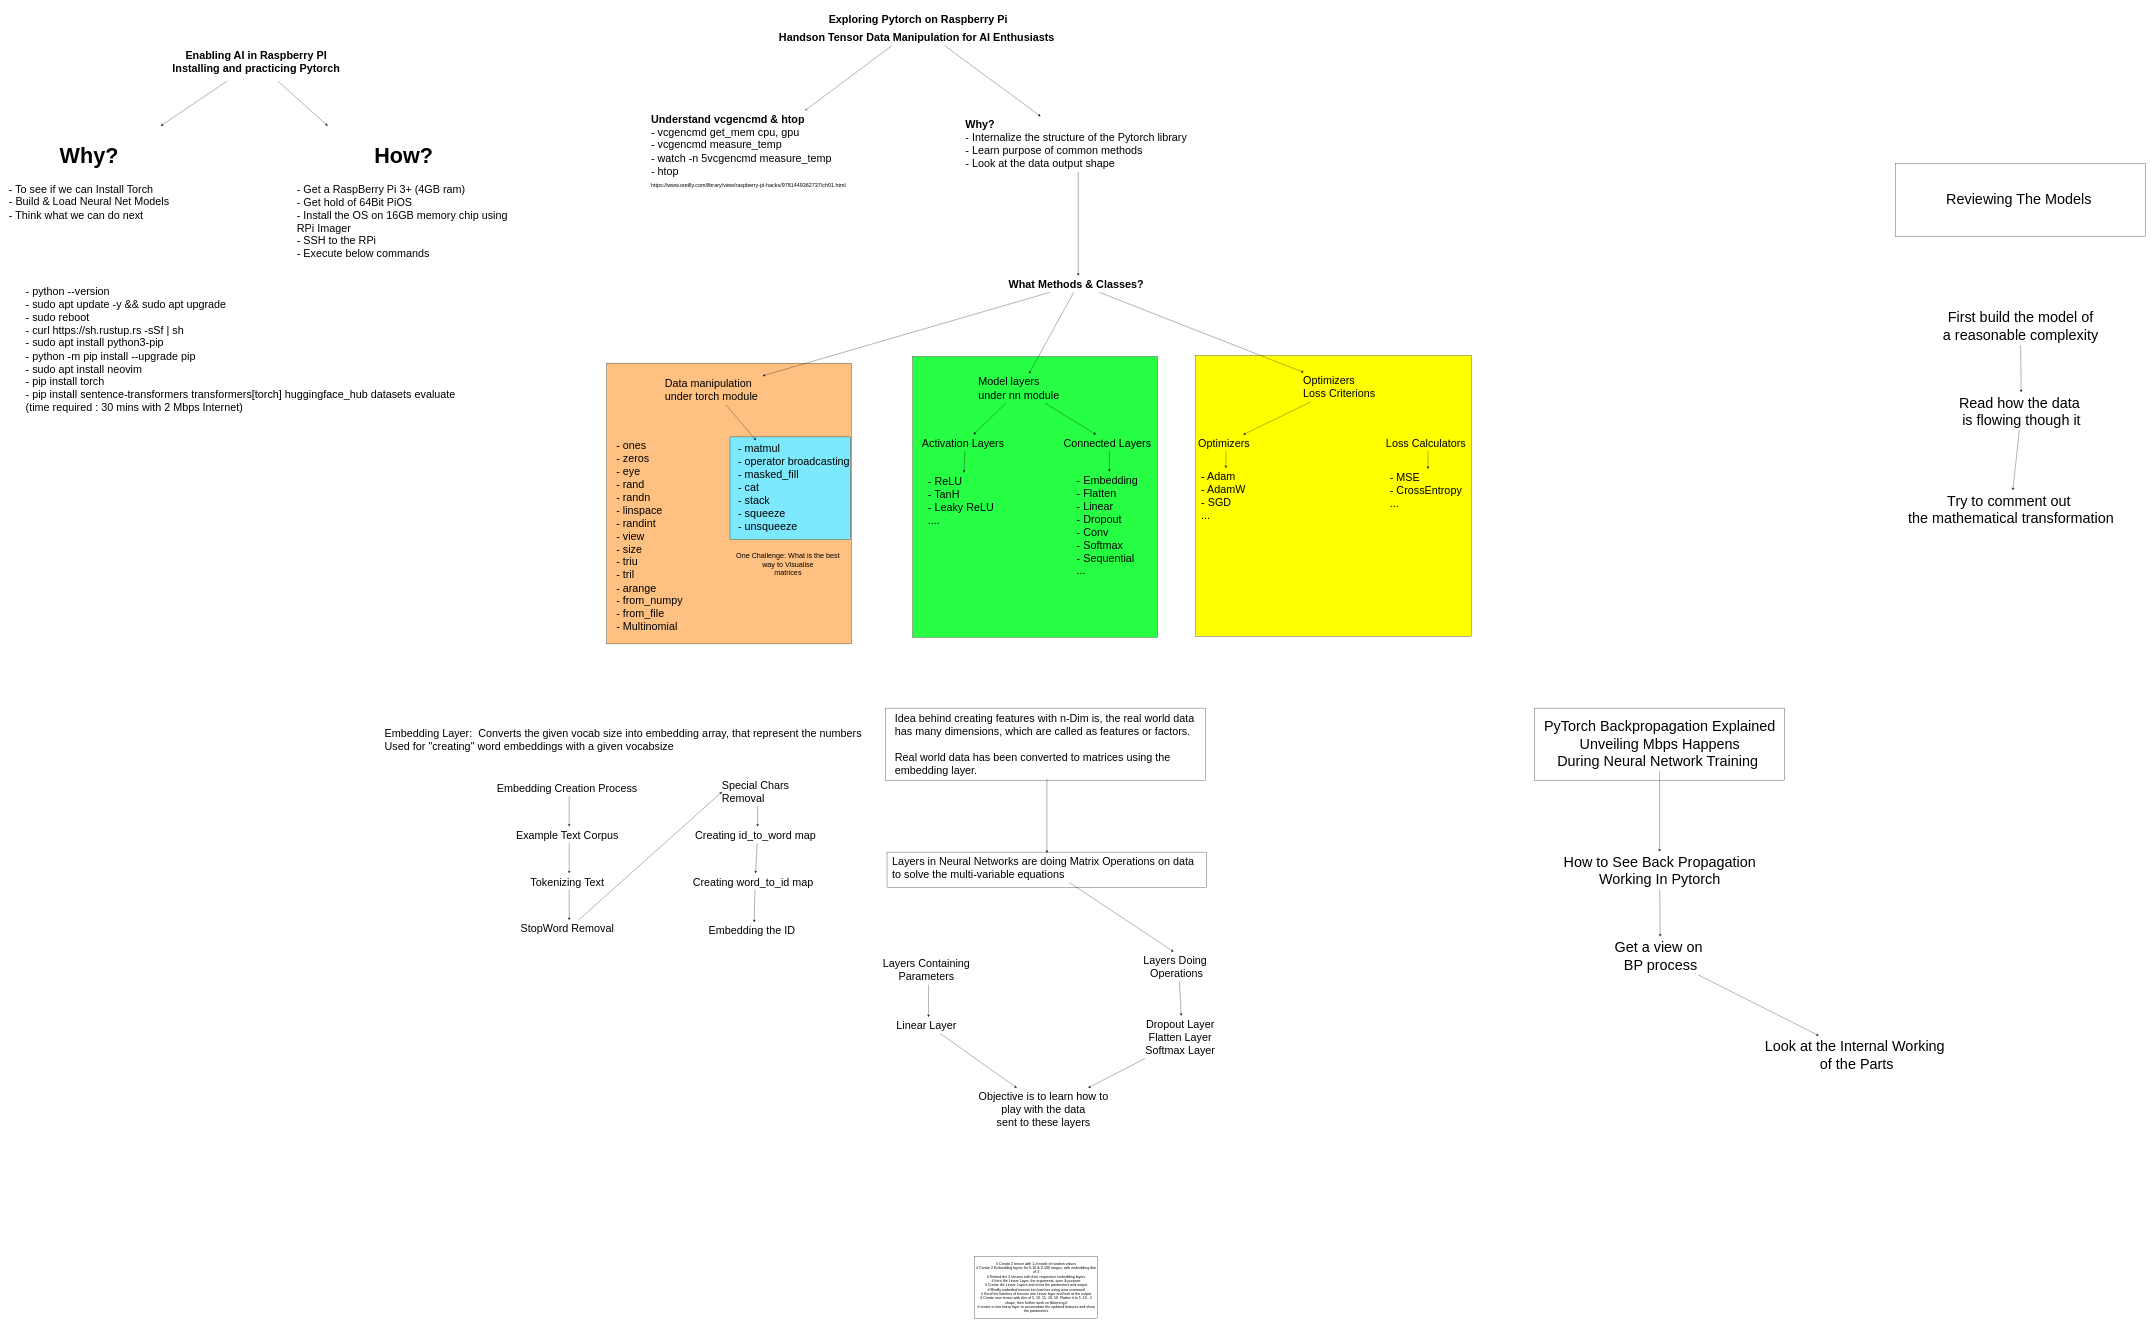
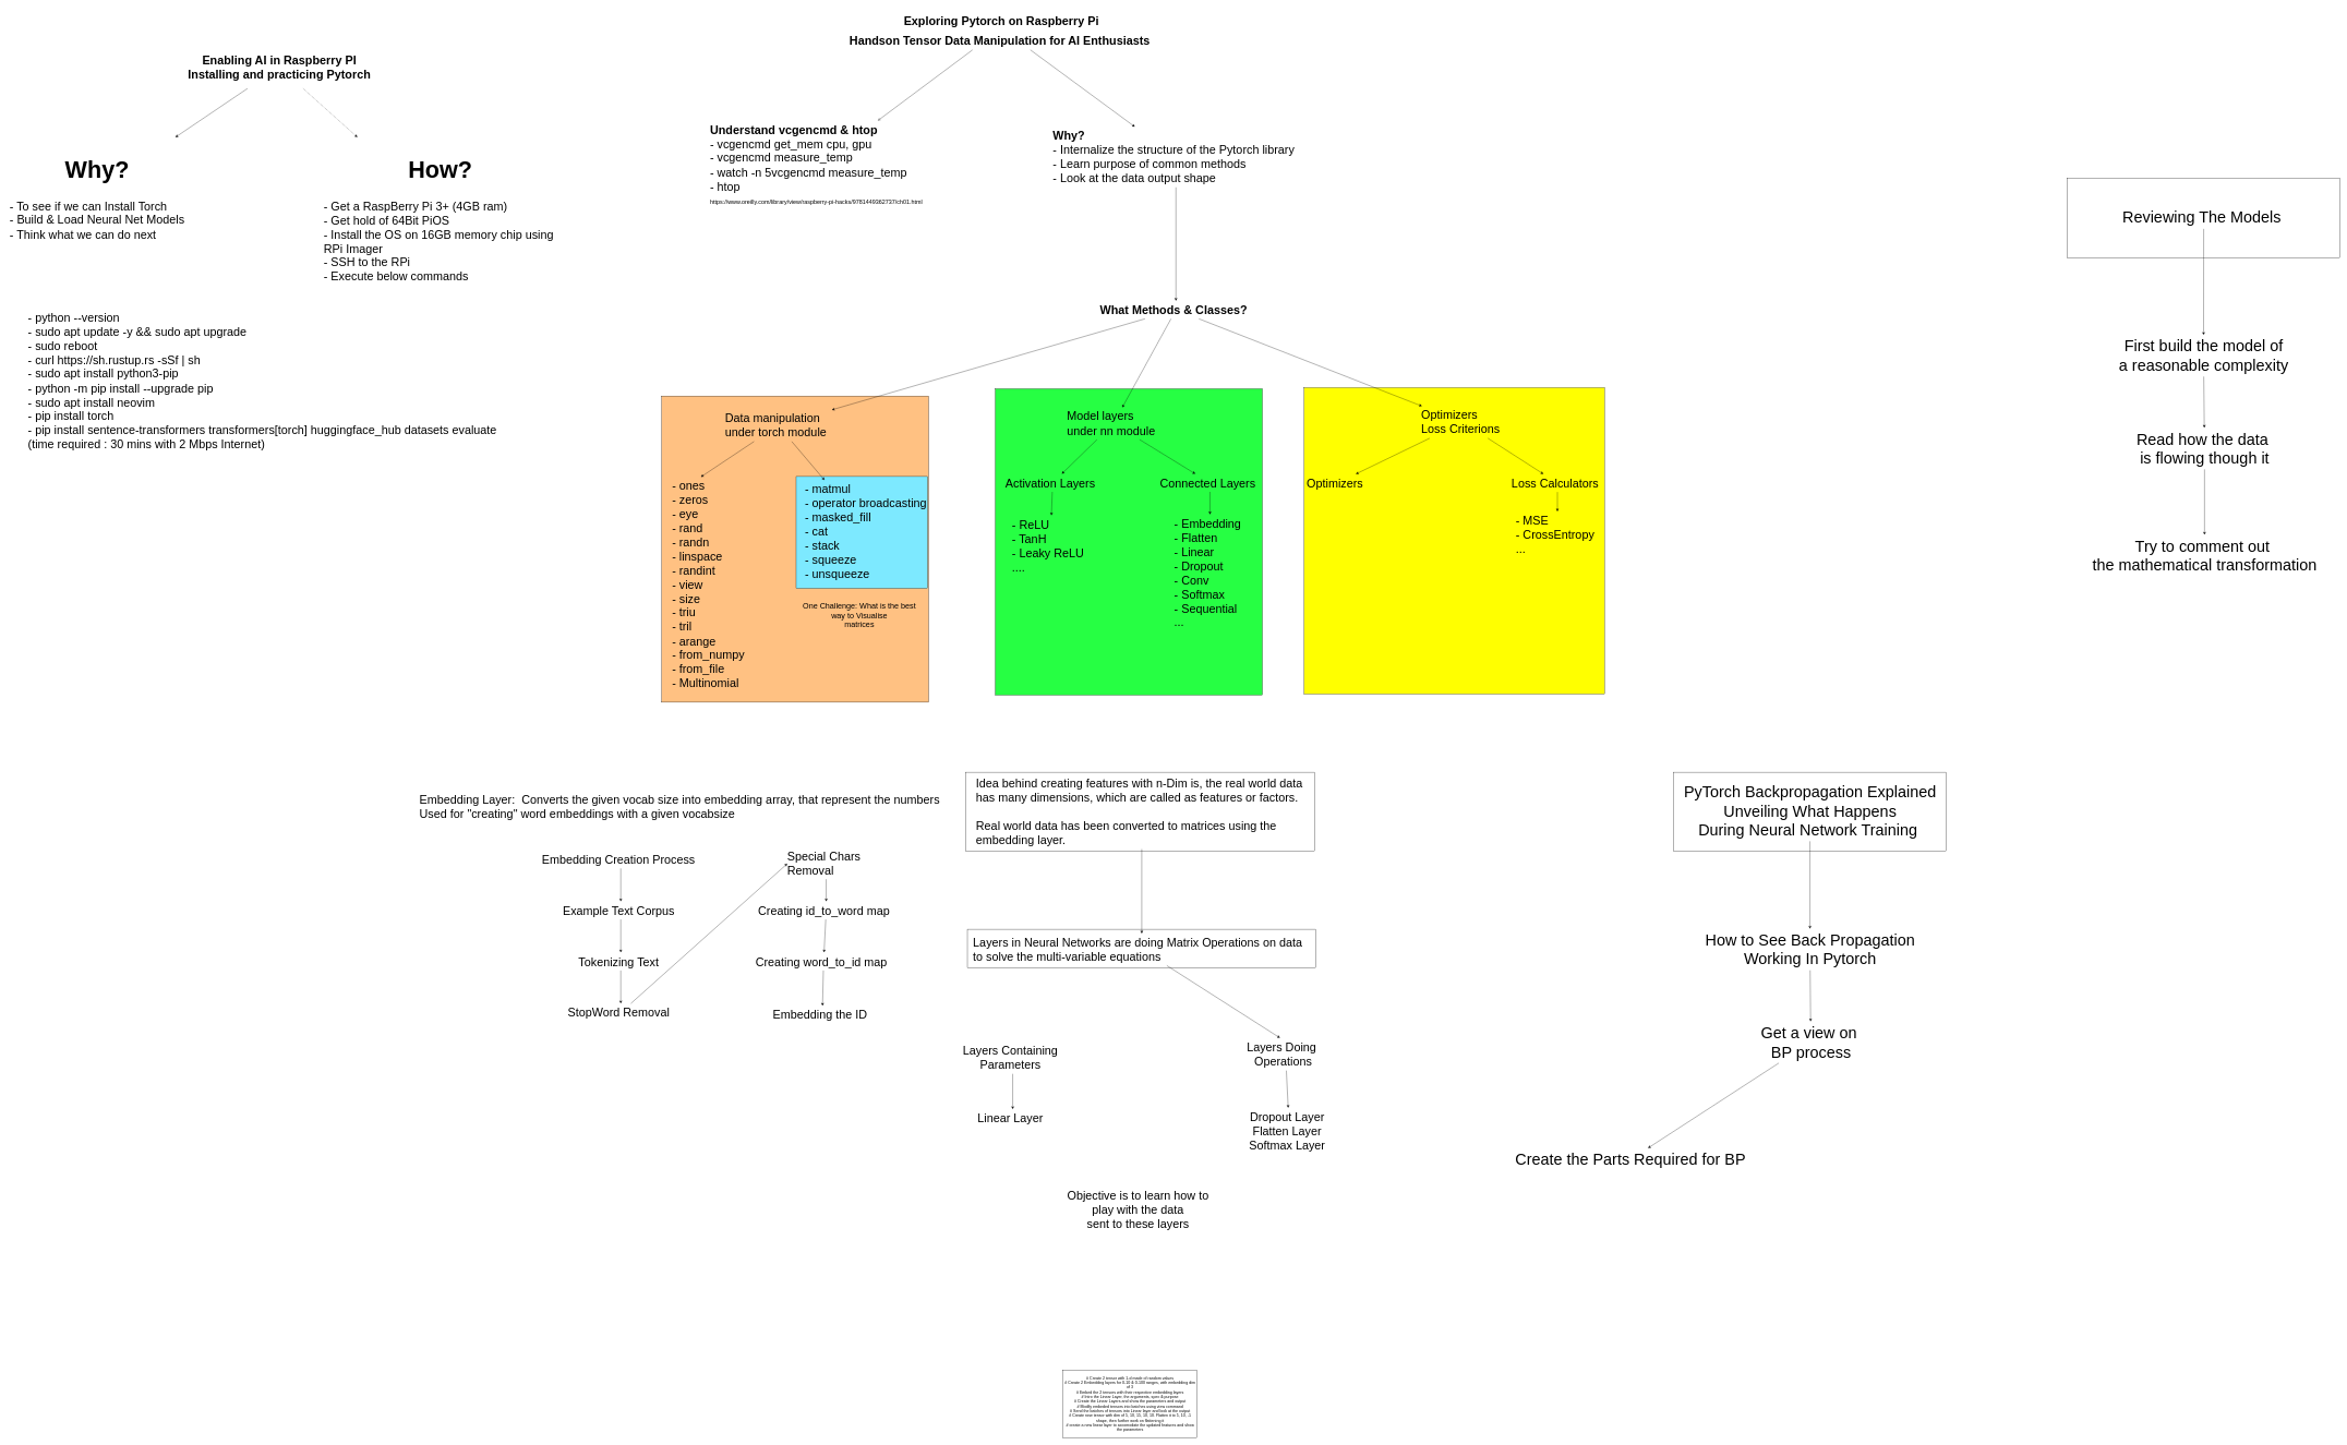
- <mxCell id="11" style="edgeStyle=none;html=1;fontSize=36;" parent="1" source="12" target="14" edge="1"><mxGeometry relative="1" as="geometry" /></mxCell>
+ <mxCell id="11" style="edgeStyle=none;html=1;fontSize=36;dashed=1;" parent="1" source="12" target="14" edge="1"><mxGeometry relative="1" as="geometry" /></mxCell>
+ <mxCell id="89" style="edgeStyle=none;html=1;fontSize=48;" edge="1" source="90" target="93" parent="1"><mxGeometry relative="1" as="geometry" /></mxCell>
+ <mxCell id="30" style="edgeStyle=none;html=1;fontSize=18;" parent="1" source="31" target="45" edge="1"><mxGeometry relative="1" as="geometry" /></mxCell>
+ <mxCell id="26" style="edgeStyle=none;html=1;entryX=0.375;entryY=0.002;entryDx=0;entryDy=0;entryPerimeter=0;fontSize=18;" parent="1" source="28" target="35" edge="1"><mxGeometry relative="1" as="geometry" /></mxCell>
- <mxCell id="42" style="edgeStyle=none;html=1;fontSize=18;" parent="1" source="43" target="46" edge="1"><mxGeometry relative="1" as="geometry" /></mxCell>
- <mxCell id="46" value="- Adam&lt;br&gt;- AdamW&lt;br&gt;- SGD&lt;br&gt;..." style="text;html=1;align=left;verticalAlign=middle;resizable=0;points=[];autosize=1;strokeColor=none;fillColor=none;fontSize=36;" parent="1" vertex="1"><mxGeometry x="4002" y="1559" width="166" height="185" as="geometry" /></mxCell>
- <mxCell id="94" value="Try to comment out&amp;nbsp;&lt;br&gt;the mathematical transformation" style="text;html=1;align=center;verticalAlign=middle;resizable=0;points=[];autosize=1;strokeColor=none;fillColor=none;fontSize=48;" vertex="1" parent="1"><mxGeometry x="6351" y="1633" width="704" height="127" as="geometry" /></mxCell>
+ <mxCell id="94" value="Try to comment out&amp;nbsp;&lt;br&gt;the mathematical transformation" style="text;html=1;align=center;verticalAlign=middle;resizable=0;points=[];autosize=1;strokeColor=none;fillColor=none;fontSize=48;" vertex="1" parent="1"><mxGeometry x="6386" y="1633" width="704" height="127" as="geometry" /></mxCell>
- <mxCell id="80" value="&lt;font style=&quot;font-size: 48px;&quot;&gt;PyTorch Backpropagation Explained&lt;br&gt;Unveiling Mbps Happens &lt;br&gt;During Neural Network Training&amp;nbsp;&lt;/font&gt;" style="text;html=1;align=center;verticalAlign=middle;resizable=0;points=[];autosize=1;strokeColor=none;fillColor=none;" parent="1" vertex="1"><mxGeometry x="5137.5" y="2385" width="789" height="185" as="geometry" /></mxCell>
+ <mxCell id="80" value="&lt;font style=&quot;font-size: 48px;&quot;&gt;PyTorch Backpropagation Explained&lt;br&gt;Unveiling What Happens &lt;br&gt;During Neural Network Training&amp;nbsp;&lt;/font&gt;" style="text;html=1;align=center;verticalAlign=middle;resizable=0;points=[];autosize=1;strokeColor=none;fillColor=none;" parent="1" vertex="1"><mxGeometry x="5137.5" y="2385" width="789" height="185" as="geometry" /></mxCell>
- <mxCell id="66" value="&lt;span style=&quot;font-size: 36px;&quot;&gt;Layers in Neural Networks are doing Matrix Operations on data&amp;nbsp;&lt;br&gt;to solve the multi-variable equations&lt;br&gt;&lt;/span&gt;" style="text;html=1;align=left;verticalAlign=middle;resizable=0;points=[];autosize=1;strokeColor=none;fillColor=none;" parent="1" vertex="1"><mxGeometry x="2972" y="2842" width="1035" height="98" as="geometry" /></mxCell>
+ <mxCell id="66" value="&lt;span style=&quot;font-size: 36px;&quot;&gt;Layers in Neural Networks are doing Matrix Operations on data&amp;nbsp;&lt;br&gt;to solve the multi-variable equations&lt;br&gt;&lt;/span&gt;" style="text;html=1;align=left;verticalAlign=middle;resizable=0;points=[];autosize=1;strokeColor=none;fillColor=none;" parent="1" vertex="1"><mxGeometry x="2972" y="2852" width="1035" height="98" as="geometry" /></mxCell>
- <mxCell id="82" value="" style="edgeStyle=none;html=1;fontSize=48;" parent="1" source="87" target="86" edge="1"><mxGeometry relative="1" as="geometry" /></mxCell>
+ <mxCell id="81" value="" style="edgeStyle=none;html=1;fontSize=48;" parent="1" source="87" target="85" edge="1"><mxGeometry relative="1" as="geometry" /></mxCell>
- <mxCell id="86" value="Look at the Internal Working&amp;nbsp;&lt;br&gt;of the Parts" style="text;html=1;align=center;verticalAlign=middle;resizable=0;points=[];autosize=1;strokeColor=none;fillColor=none;fontSize=48;" parent="1" vertex="1"><mxGeometry x="5873" y="3451" width="631" height="127" as="geometry" /></mxCell>
+ <mxCell id="85" value="Create the Parts Required for BP" style="text;html=1;align=center;verticalAlign=middle;resizable=0;points=[];autosize=1;strokeColor=none;fillColor=none;fontSize=48;" parent="1" vertex="1"><mxGeometry x="4622" y="3508" width="722" height="70" as="geometry" /></mxCell>
- <mxCell id="74" style="edgeStyle=none;html=1;fontSize=48;" parent="1" source="75" target="73" edge="1"><mxGeometry relative="1" as="geometry" /></mxCell>
- <mxCell id="76" style="edgeStyle=none;html=1;fontSize=48;" parent="1" source="77" target="73" edge="1"><mxGeometry relative="1" as="geometry" /></mxCell>
